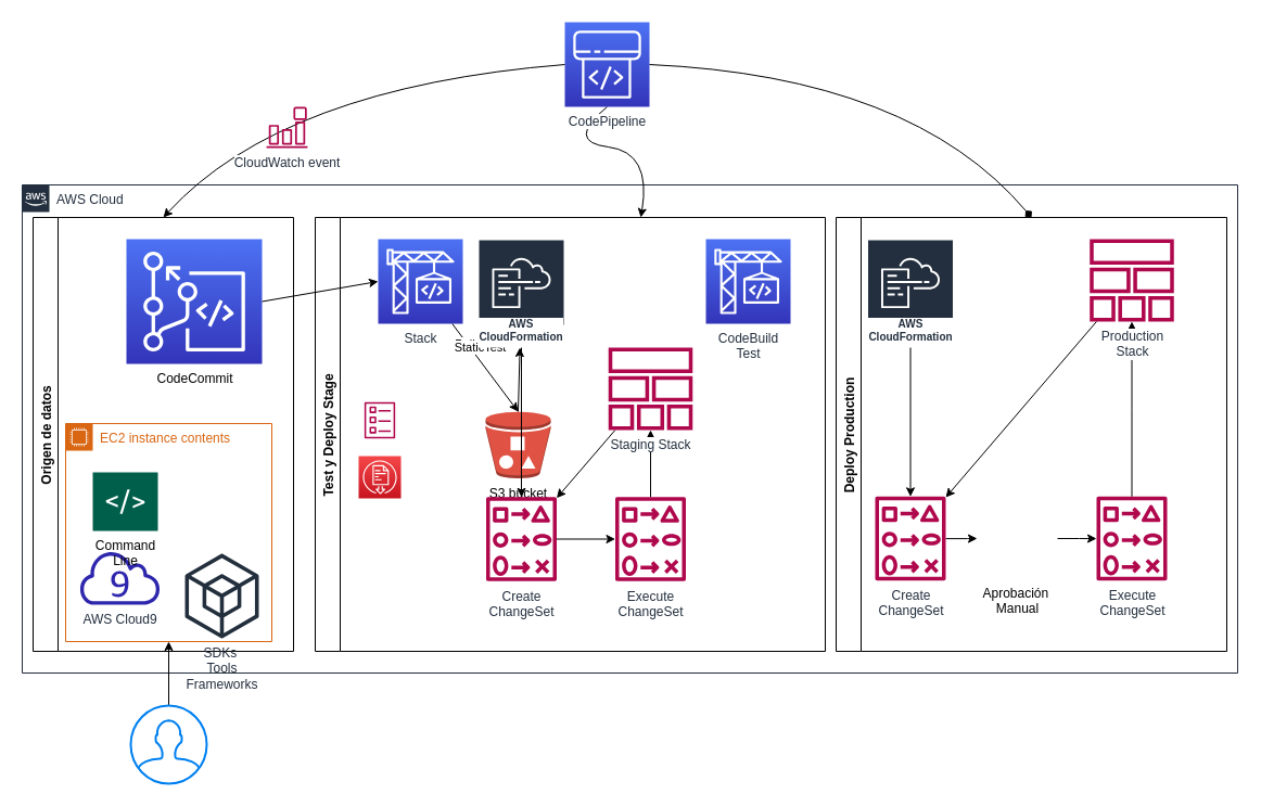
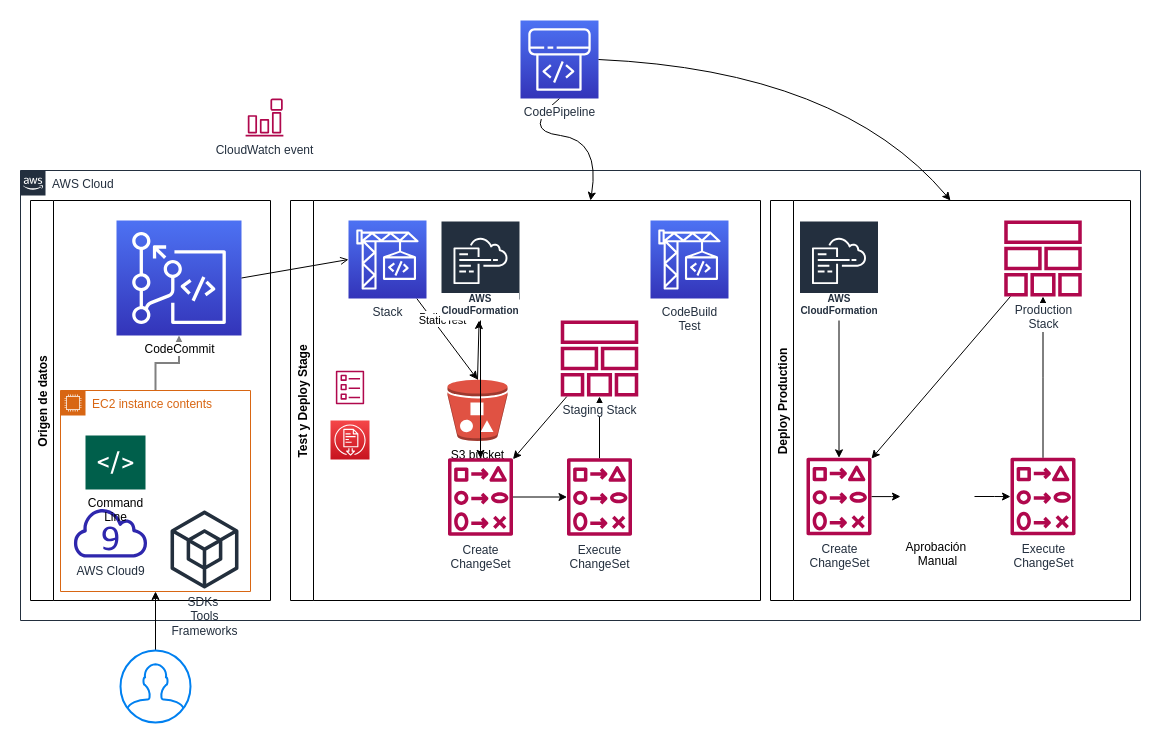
- <mxCell id="43" value="" style="curved=1;endArrow=classic;html=1;rounded=0;fontColor=default;exitX=0;exitY=0.5;exitDx=0;exitDy=0;exitPerimeter=0;entryX=0.5;entryY=0;entryDx=0;entryDy=0;" edge="1" parent="1" source="42" target="6"><mxGeometry width="50" height="50" relative="1" as="geometry"><mxPoint x="260" y="130" as="sourcePoint" /><mxPoint x="230" y="220" as="targetPoint" /><Array as="points"><mxPoint x="260" y="80" /></Array></mxGeometry></mxCell>
- <mxCell id="44" value="" style="curved=1;endArrow=diamond;html=1;rounded=0;fontColor=default;exitX=1;exitY=0.5;exitDx=0;exitDy=0;exitPerimeter=0;entryX=0.5;entryY=0;entryDx=0;entryDy=0;" edge="1" parent="1" source="42" target="28"><mxGeometry width="50" height="50" relative="1" as="geometry"><mxPoint x="780" y="340" as="sourcePoint" /><mxPoint x="830" y="290" as="targetPoint" /><Array as="points"><mxPoint x="840" y="70" /></Array></mxGeometry></mxCell>
+ <mxCell id="44" value="" style="curved=1;endArrow=classic;html=1;rounded=0;fontColor=default;exitX=1;exitY=0.5;exitDx=0;exitDy=0;exitPerimeter=0;entryX=0.5;entryY=0;entryDx=0;entryDy=0;" edge="1" parent="1" source="42" target="28"><mxGeometry width="50" height="50" relative="1" as="geometry"><mxPoint x="780" y="340" as="sourcePoint" /><mxPoint x="830" y="290" as="targetPoint" /><Array as="points"><mxPoint x="840" y="70" /></Array></mxGeometry></mxCell>
- <mxCell id="27" value="" style="endArrow=classic;html=1;rounded=0;fontColor=default;exitX=1;exitY=0.5;exitDx=0;exitDy=0;exitPerimeter=0;entryX=0;entryY=0.5;entryDx=0;entryDy=0;entryPerimeter=0;" edge="1" parent="2" source="12" target="5"><mxGeometry width="50" height="50" relative="1" as="geometry"><mxPoint x="390" y="-30" as="sourcePoint" /><mxPoint x="440" y="-80" as="targetPoint" /></mxGeometry></mxCell>
+ <mxCell id="27" value="" style="endArrow=open;html=1;rounded=0;fontColor=default;exitX=1;exitY=0.5;exitDx=0;exitDy=0;exitPerimeter=0;entryX=0;entryY=0.5;entryDx=0;entryDy=0;entryPerimeter=0;" edge="1" parent="2" source="12" target="5"><mxGeometry width="50" height="50" relative="1" as="geometry"><mxPoint x="390" y="-30" as="sourcePoint" /><mxPoint x="440" y="-80" as="targetPoint" /></mxGeometry></mxCell>
+ <mxCell id="7" style="edgeStyle=orthogonalEdgeStyle;rounded=0;orthogonalLoop=1;jettySize=auto;html=1;startArrow=none;startFill=0;endArrow=open;endFill=0;strokeColor=#808080;strokeWidth=2;entryX=0.5;entryY=1;entryDx=0;entryDy=0;entryPerimeter=0;" parent="6" source="8" target="12" edge="1"><mxGeometry relative="1" as="geometry"><mxPoint x="348" y="170.5" as="targetPoint" /></mxGeometry></mxCell>
